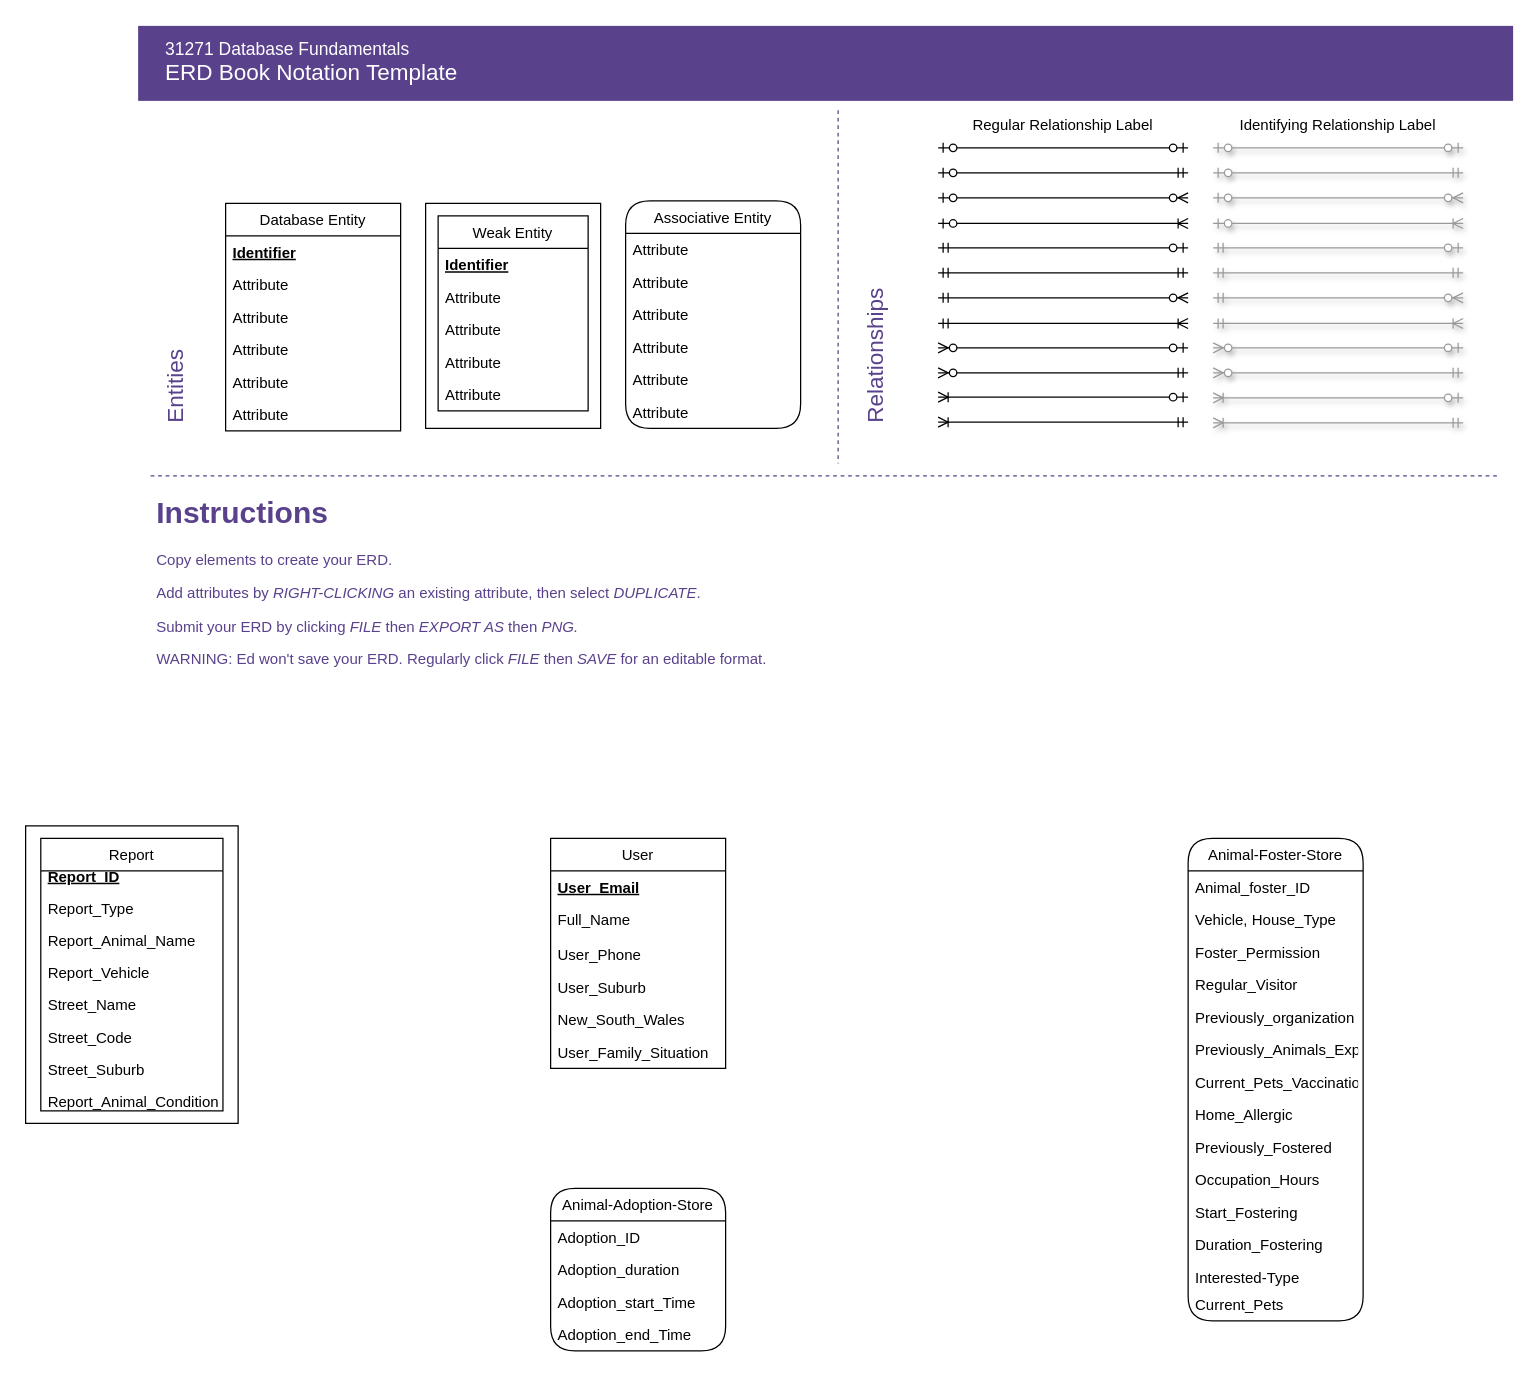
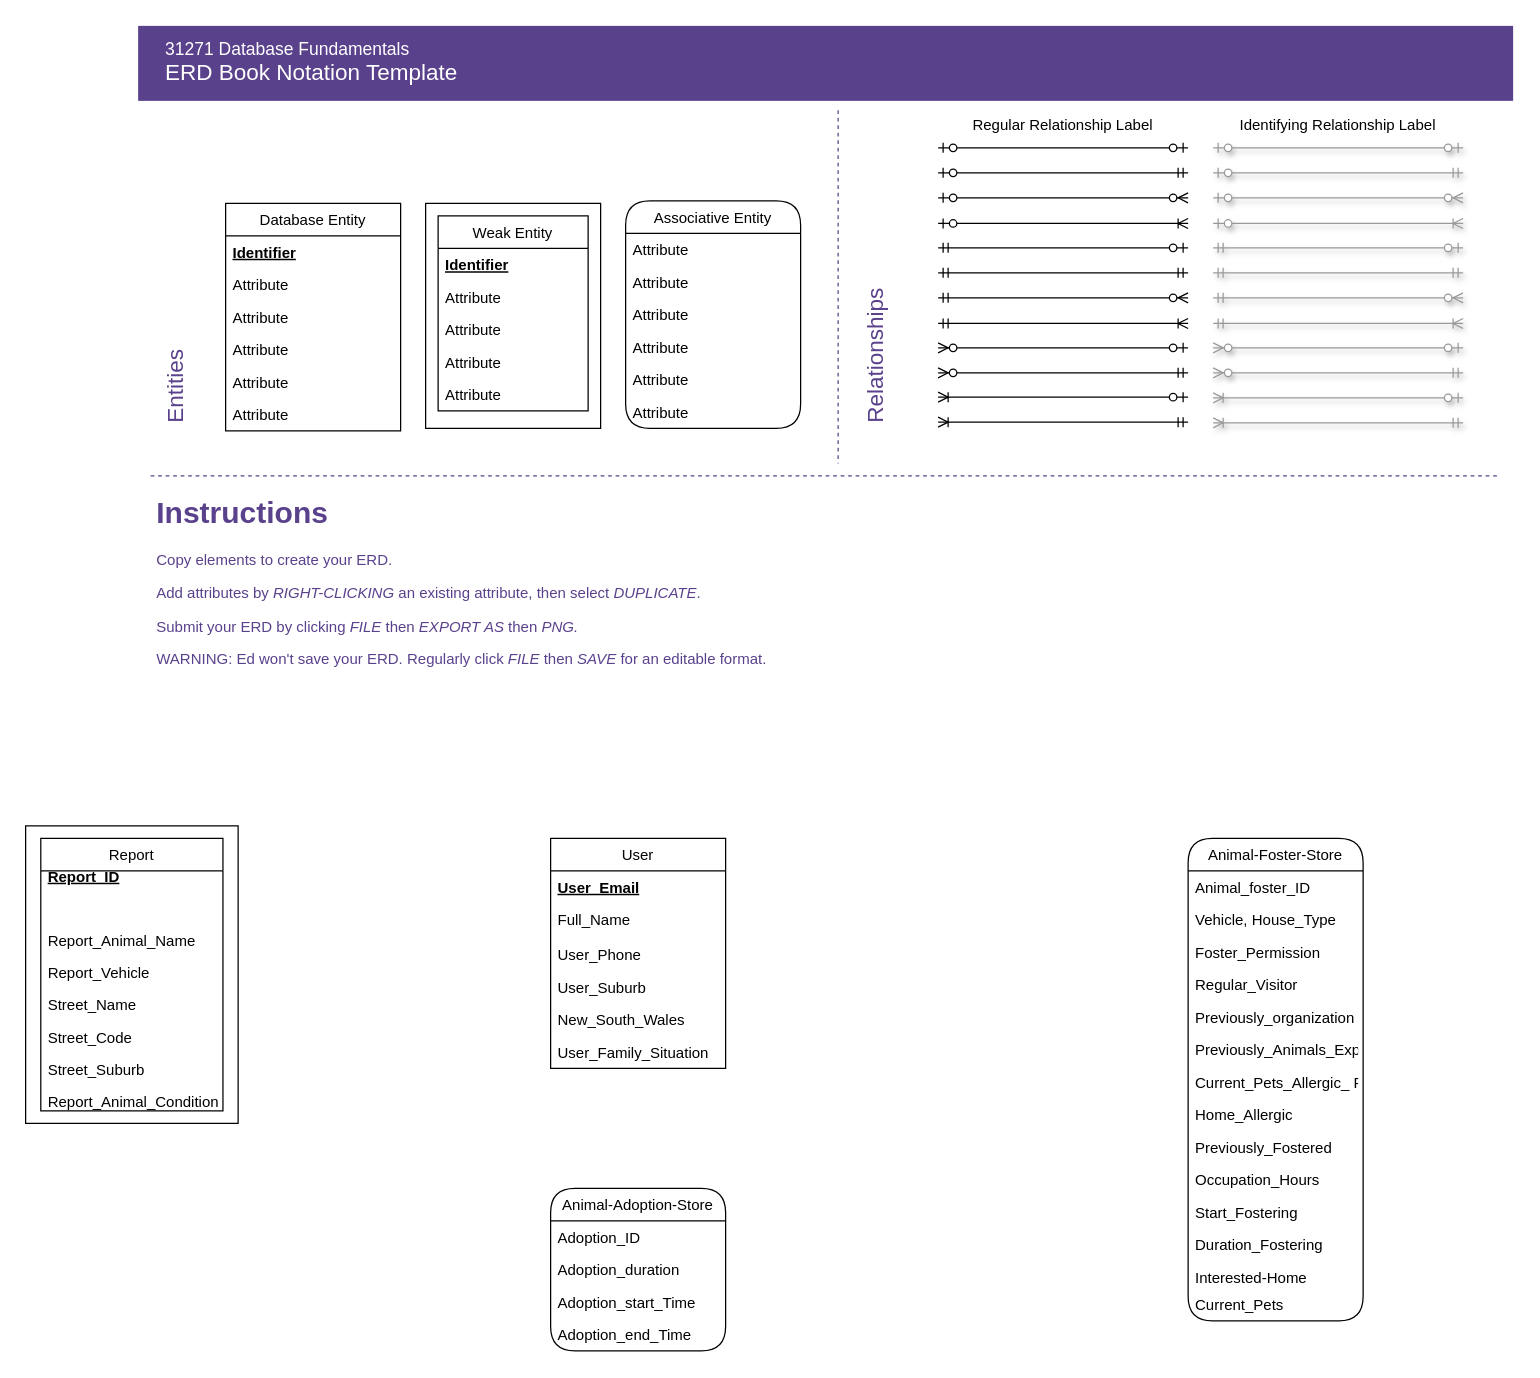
- <mxCell id="69" value="Report_Type" style="text;strokeColor=none;fillColor=none;align=left;verticalAlign=top;spacingLeft=4;spacingRight=4;overflow=hidden;rotatable=0;points=[[0,0.5],[1,0.5]];portConstraint=eastwest;" vertex="1" parent="65"><mxGeometry x="12.143" y="52.918" width="145.714" height="25.735" as="geometry" /></mxCell>
- <mxCell id="88" value="Current_Pets_Vaccinations_ Parasite" style="text;strokeColor=none;fillColor=none;align=left;verticalAlign=top;spacingLeft=4;spacingRight=4;overflow=hidden;rotatable=0;points=[[0,0.5],[1,0.5]];portConstraint=eastwest;" vertex="1" parent="81"><mxGeometry y="182" width="140" height="26" as="geometry" /></mxCell>
+ <mxCell id="88" value="Current_Pets_Allergic_ Parasite" style="text;strokeColor=none;fillColor=none;align=left;verticalAlign=top;spacingLeft=4;spacingRight=4;overflow=hidden;rotatable=0;points=[[0,0.5],[1,0.5]];portConstraint=eastwest;" vertex="1" parent="81"><mxGeometry y="182" width="140" height="26" as="geometry" /></mxCell>
- <mxCell id="94" value="Interested-Type" style="text;strokeColor=none;fillColor=none;align=left;verticalAlign=top;spacingLeft=4;spacingRight=4;overflow=hidden;rotatable=0;points=[[0,0.5],[1,0.5]];portConstraint=eastwest;" vertex="1" parent="81"><mxGeometry y="338" width="140" height="22" as="geometry" /></mxCell>
+ <mxCell id="94" value="Interested-Home" style="text;strokeColor=none;fillColor=none;align=left;verticalAlign=top;spacingLeft=4;spacingRight=4;overflow=hidden;rotatable=0;points=[[0,0.5],[1,0.5]];portConstraint=eastwest;" vertex="1" parent="81"><mxGeometry y="338" width="140" height="22" as="geometry" /></mxCell>
